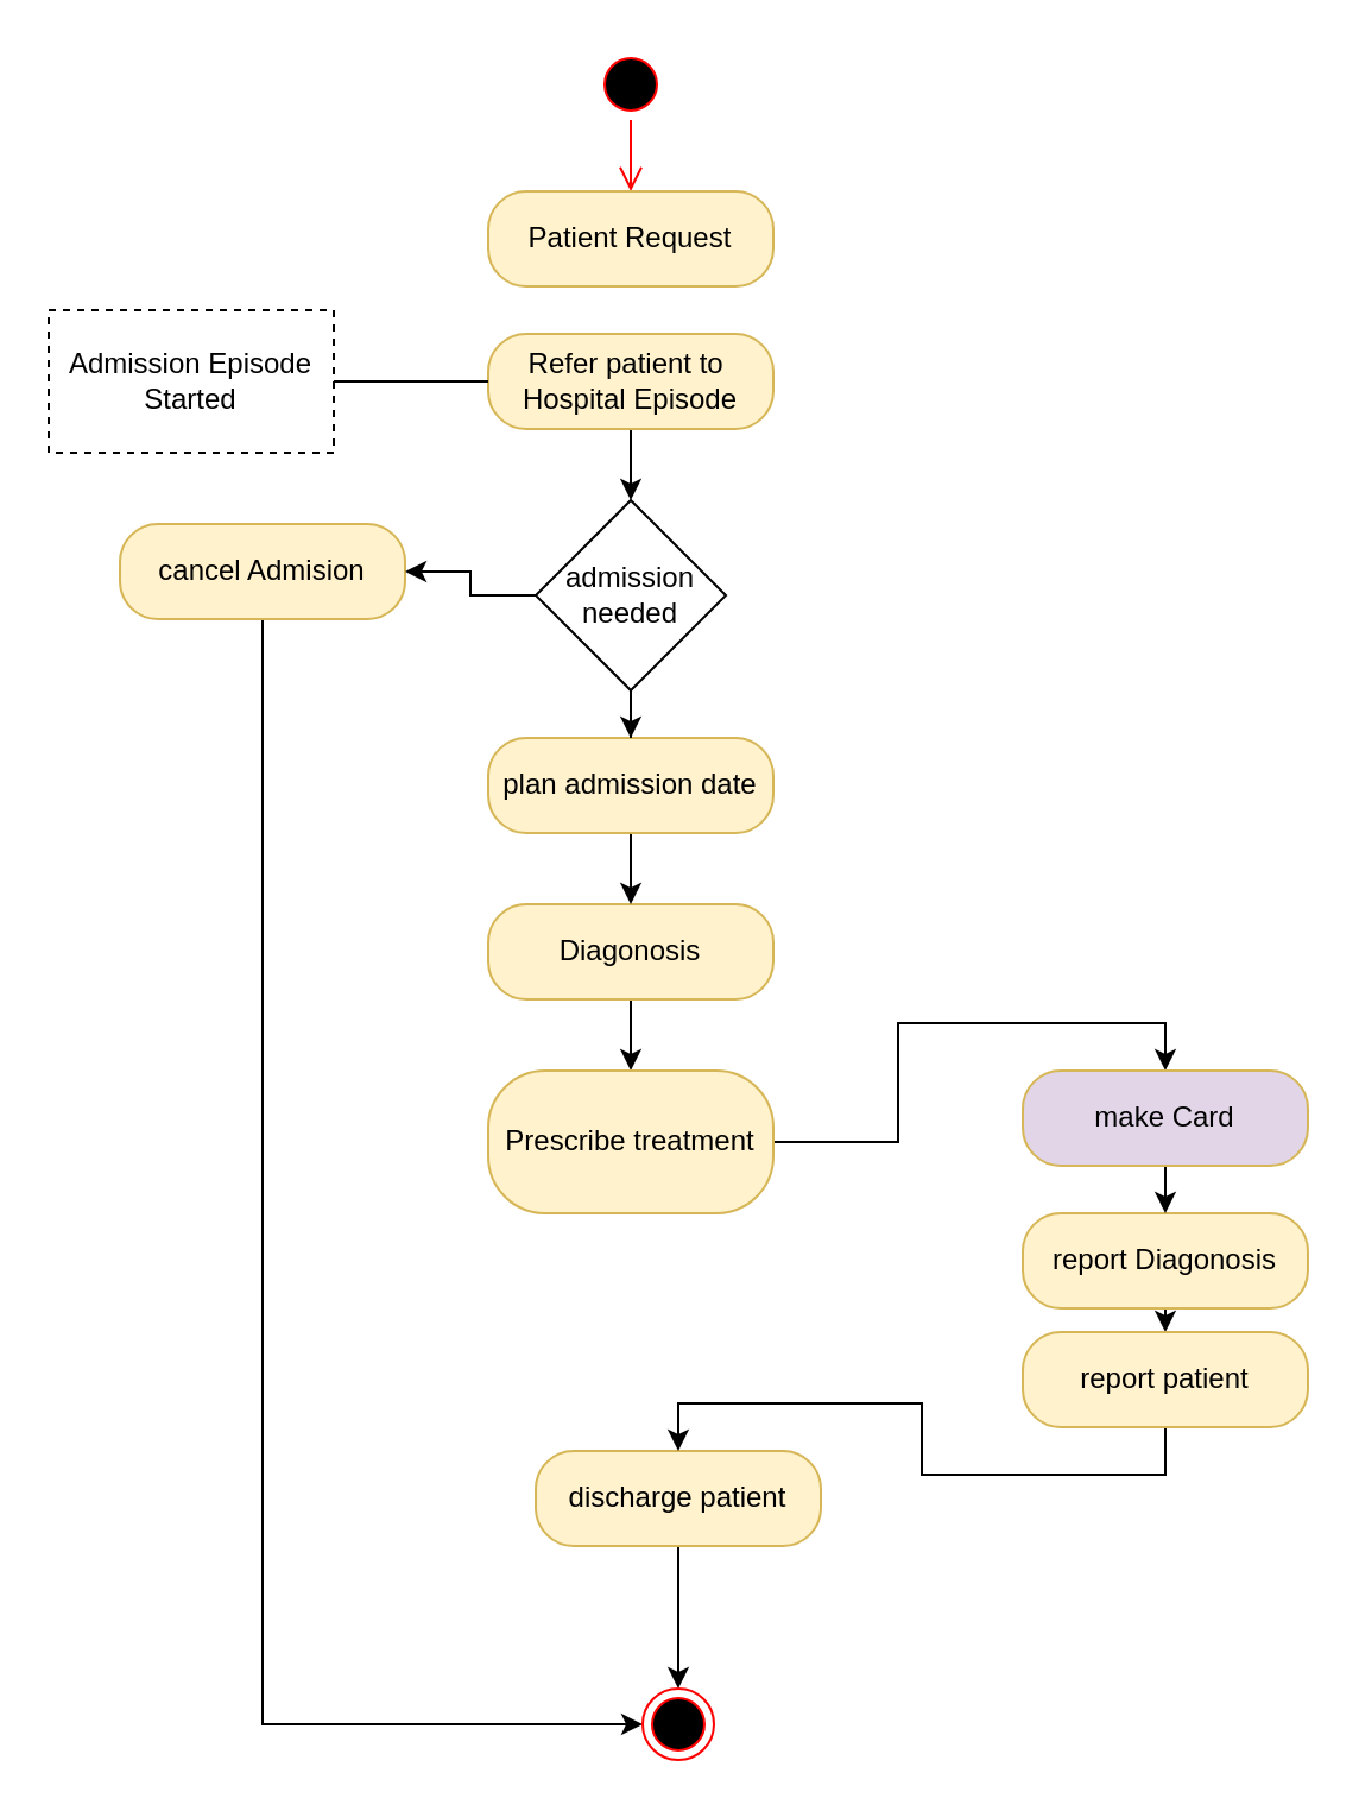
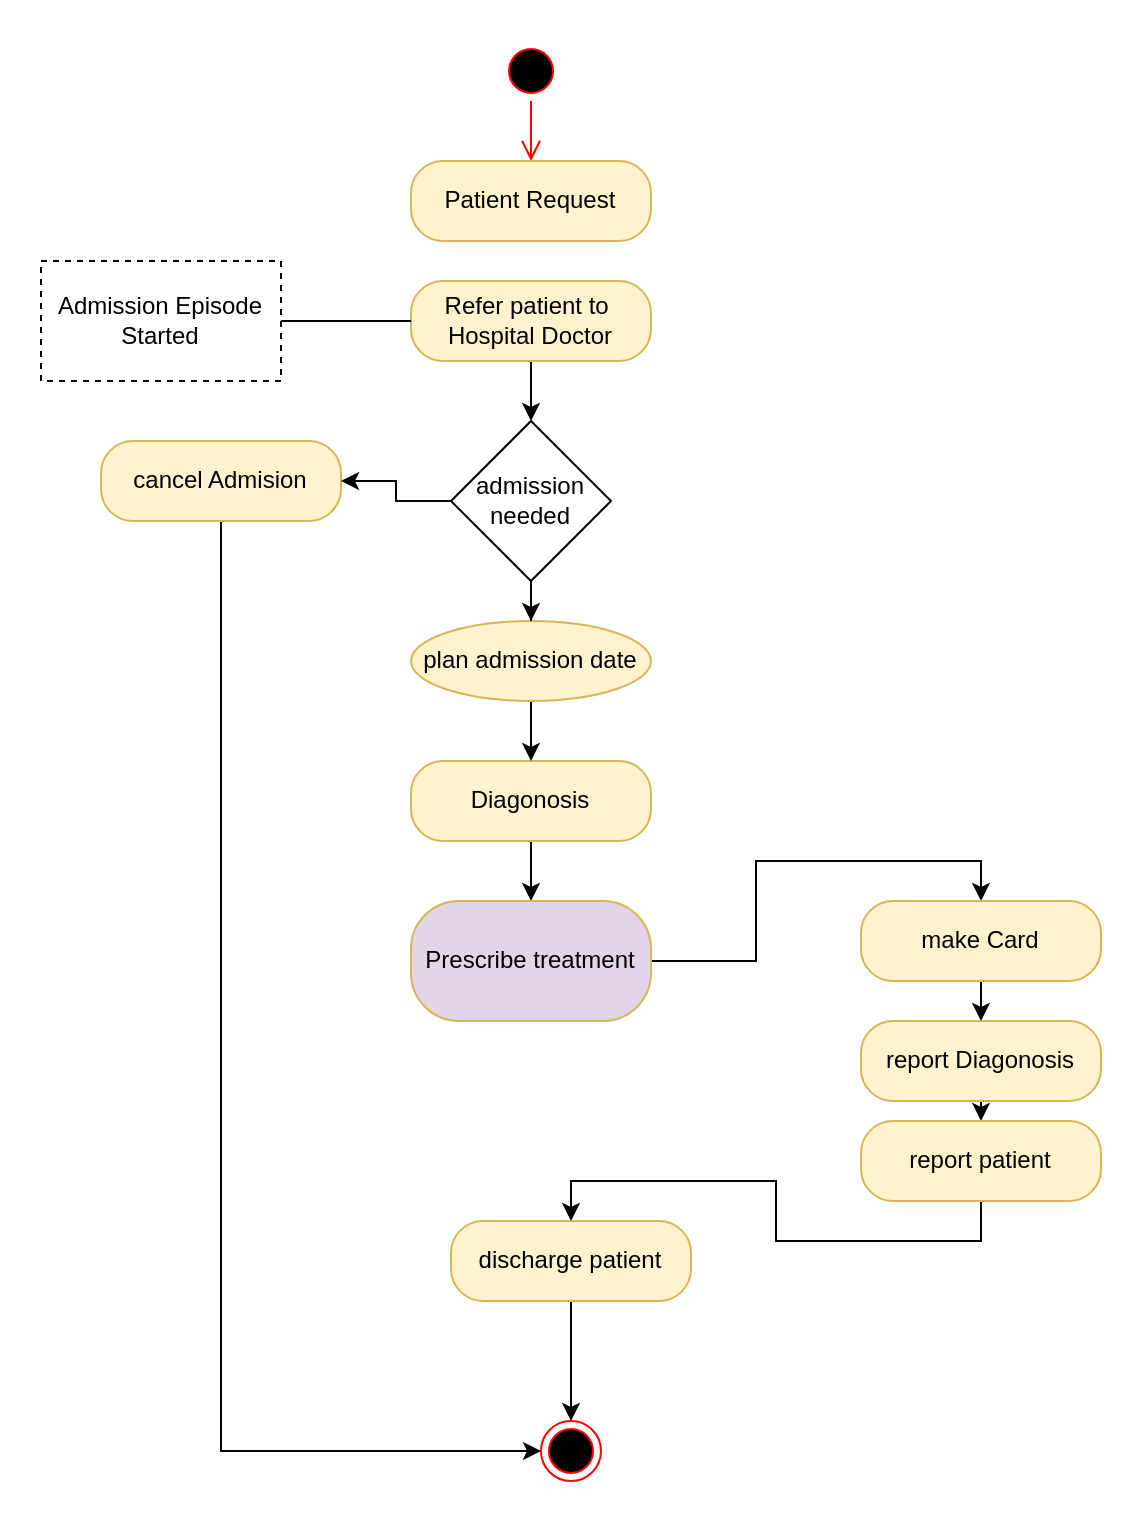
- <mxCell id="6" value="Refer patient to&amp;nbsp;&lt;br&gt;Hospital Episode" style="rounded=1;whiteSpace=wrap;html=1;arcSize=40;fillColor=#fff2cc;strokeColor=#d6b656;" parent="1" vertex="1"><mxGeometry x="205" y="140" width="120" height="40" as="geometry" /></mxCell>
+ <mxCell id="6" value="Refer patient to&amp;nbsp;&lt;br&gt;Hospital Doctor" style="rounded=1;whiteSpace=wrap;html=1;arcSize=40;fillColor=#fff2cc;strokeColor=#d6b656;" parent="1" vertex="1"><mxGeometry x="205" y="140" width="120" height="40" as="geometry" /></mxCell>
- <mxCell id="18" value="plan admission date" style="rounded=1;whiteSpace=wrap;html=1;arcSize=40;fillColor=#fff2cc;strokeColor=#d6b656;" parent="1" vertex="1"><mxGeometry x="205" y="310" width="120" height="40" as="geometry" /></mxCell>
+ <mxCell id="18" value="plan admission date" style="ellipse;whiteSpace=wrap;html=1;arcSize=40;fillColor=#fff2cc;strokeColor=#d6b656;" parent="1" vertex="1"><mxGeometry x="205" y="310" width="120" height="40" as="geometry" /></mxCell>
- <mxCell id="24" value="make Card" style="rounded=1;whiteSpace=wrap;html=1;arcSize=40;fillColor=#e1d5e7;strokeColor=#d6b656;" parent="1" vertex="1"><mxGeometry x="430" y="450" width="120" height="40" as="geometry" /></mxCell>
+ <mxCell id="24" value="make Card" style="rounded=1;whiteSpace=wrap;html=1;arcSize=40;fillColor=#fff2cc;strokeColor=#d6b656;" parent="1" vertex="1"><mxGeometry x="430" y="450" width="120" height="40" as="geometry" /></mxCell>
- <mxCell id="10" value="Prescribe treatment" style="whiteSpace=wrap;html=1;rounded=1;strokeColor=#d6b656;fillColor=#fff2cc;arcSize=40;" parent="1" vertex="1"><mxGeometry x="205" y="450" width="120" height="60" as="geometry" /></mxCell>
+ <mxCell id="10" value="Prescribe treatment" style="whiteSpace=wrap;html=1;rounded=1;strokeColor=#d6b656;fillColor=#e1d5e7;arcSize=40;" parent="1" vertex="1"><mxGeometry x="205" y="450" width="120" height="60" as="geometry" /></mxCell>
